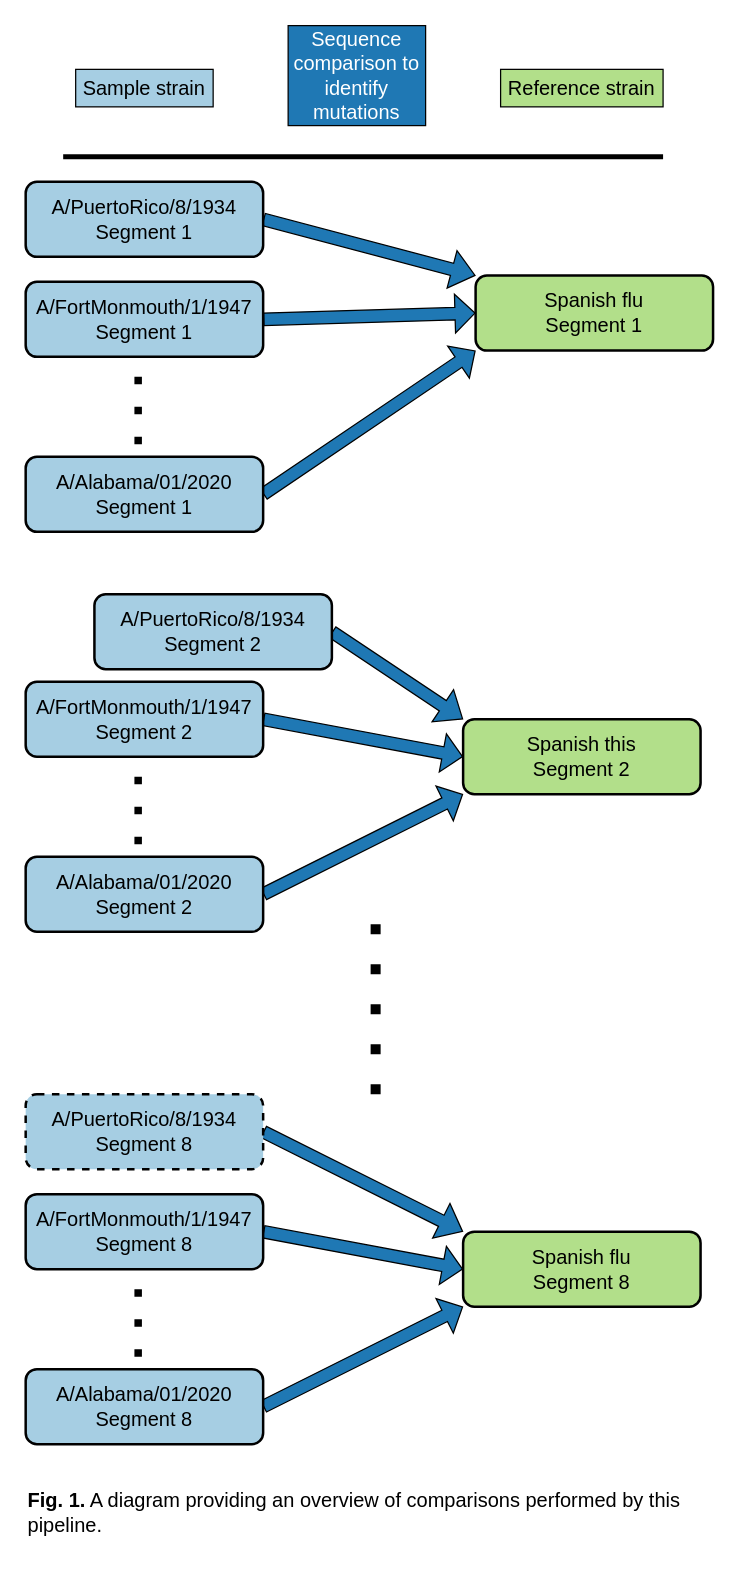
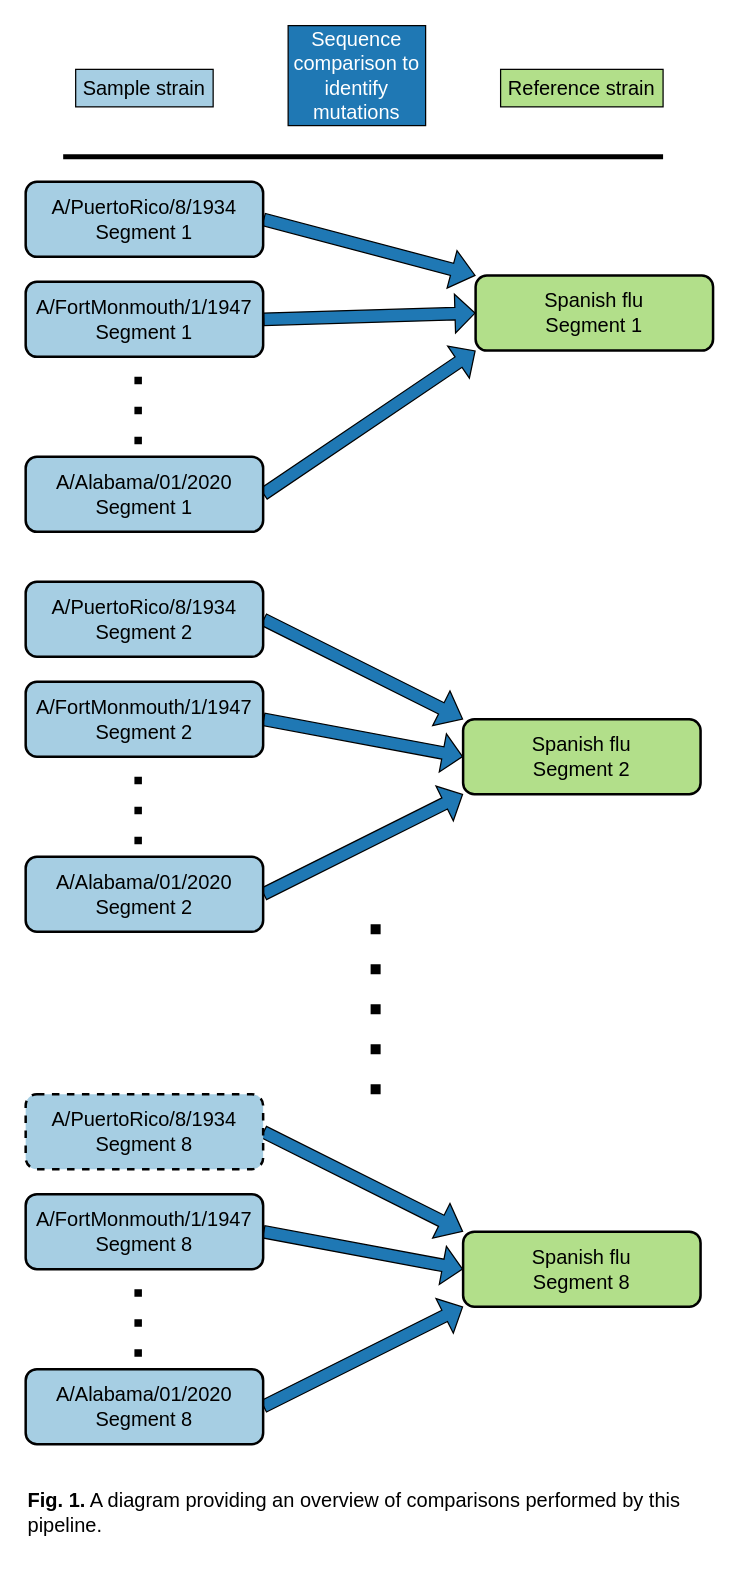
- <mxCell id="11" value="&lt;font&gt;&lt;span style=&quot;font-size: 16px&quot;&gt;A/PuertoRico/8/1934&lt;br&gt;Segment 2&lt;/span&gt;&lt;br&gt;&lt;/font&gt;" style="rounded=1;whiteSpace=wrap;html=1;fillColor=#A6CEE3;strokeWidth=2;" vertex="1" parent="1"><mxGeometry x="75" y="475" width="190" height="60" as="geometry" /></mxCell>
+ <mxCell id="11" value="&lt;font&gt;&lt;span style=&quot;font-size: 16px&quot;&gt;A/PuertoRico/8/1934&lt;br&gt;Segment 2&lt;/span&gt;&lt;br&gt;&lt;/font&gt;" style="rounded=1;whiteSpace=wrap;html=1;fillColor=#A6CEE3;strokeWidth=2;" vertex="1" parent="1"><mxGeometry x="20" y="465" width="190" height="60" as="geometry" /></mxCell>
- <mxCell id="12" value="&lt;font style=&quot;font-size: 16px&quot;&gt;Spanish this&lt;br&gt;Segment 2&lt;br&gt;&lt;/font&gt;" style="rounded=1;whiteSpace=wrap;html=1;fillColor=#b2df8a;strokeWidth=2;" vertex="1" parent="1"><mxGeometry x="370" y="575" width="190" height="60" as="geometry" /></mxCell>
+ <mxCell id="12" value="&lt;font style=&quot;font-size: 16px&quot;&gt;Spanish flu&lt;br&gt;Segment 2&lt;br&gt;&lt;/font&gt;" style="rounded=1;whiteSpace=wrap;html=1;fillColor=#b2df8a;strokeWidth=2;" vertex="1" parent="1"><mxGeometry x="370" y="575" width="190" height="60" as="geometry" /></mxCell>
